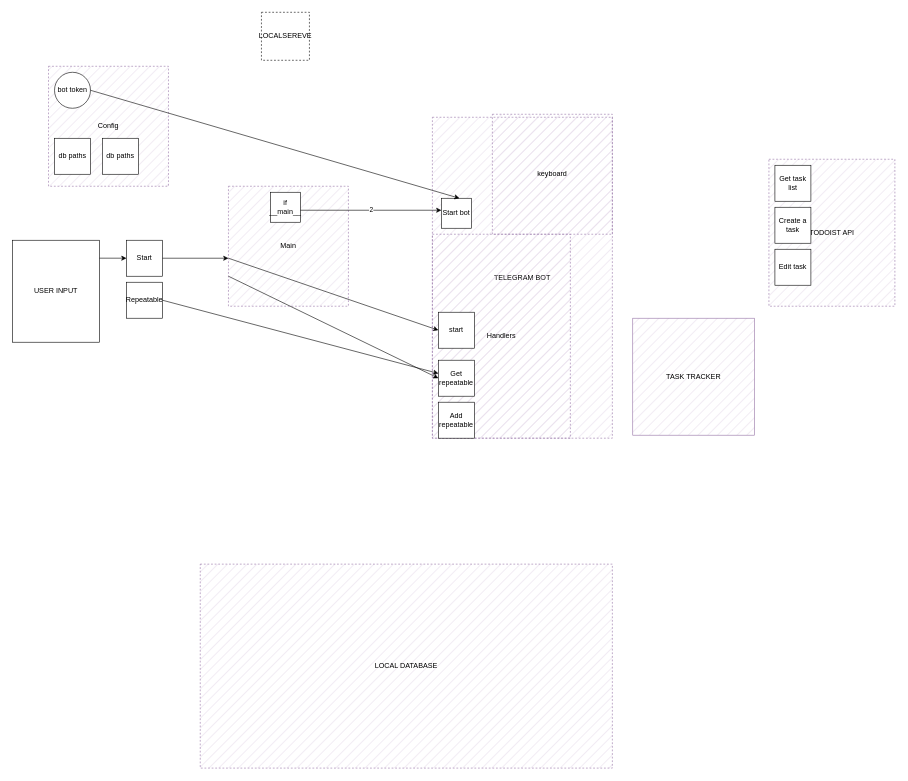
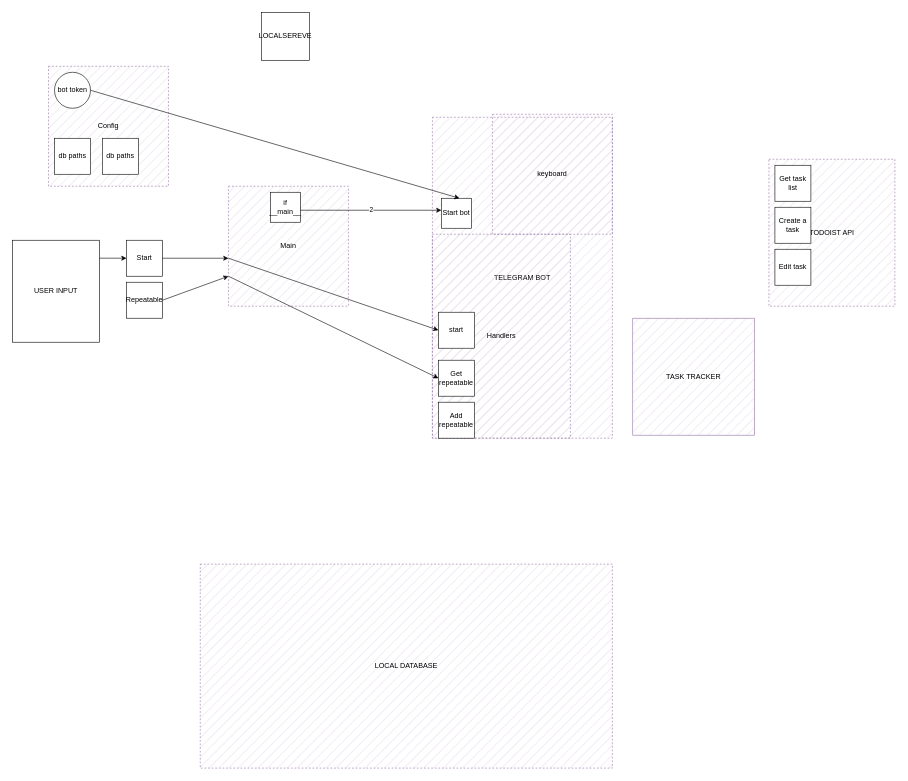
- <mxCell id="14" value="LOCALSEREVE" style="whiteSpace=wrap;html=1;aspect=fixed;dashed=1;" parent="1" vertex="1"><mxGeometry x="435" y="20" width="80" height="80" as="geometry" /></mxCell>
+ <mxCell id="14" value="LOCALSEREVE" style="whiteSpace=wrap;html=1;aspect=fixed;" parent="1" vertex="1"><mxGeometry x="435" y="20" width="80" height="80" as="geometry" /></mxCell>
- <mxCell id="24" value="" style="endArrow=classic;html=1;rounded=0;exitX=1;exitY=0.5;exitDx=0;exitDy=0;exitPerimeter=0;" edge="1" parent="1" source="23" target="26"><mxGeometry width="50" height="50" relative="1" as="geometry"><mxPoint x="260" y="630" as="sourcePoint" /><mxPoint x="380" y="570" as="targetPoint" /></mxGeometry></mxCell>
+ <mxCell id="24" value="" style="endArrow=classic;html=1;rounded=0;exitX=1;exitY=0.5;exitDx=0;exitDy=0;exitPerimeter=0;entryX=0;entryY=0.75;entryDx=0;entryDy=0;entryPerimeter=0;" edge="1" parent="1" source="23" target="4"><mxGeometry width="50" height="50" relative="1" as="geometry"><mxPoint x="260" y="630" as="sourcePoint" /><mxPoint x="380" y="570" as="targetPoint" /></mxGeometry></mxCell>
